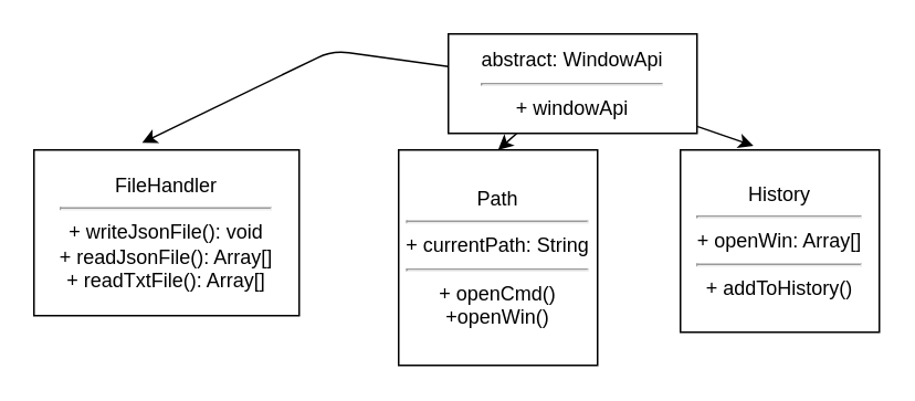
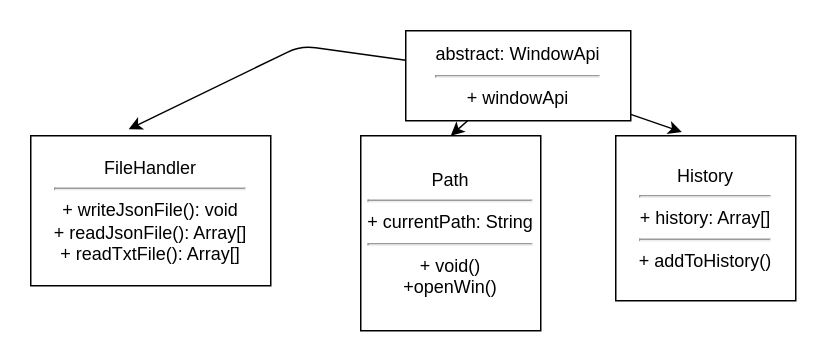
- <mxCell id="8" value="History&lt;br&gt;&lt;hr&gt;+ openWin: Array[]&lt;hr&gt;+ addToHistory()" style="rounded=0;whiteSpace=wrap;html=1;" vertex="1" parent="1"><mxGeometry x="410" y="90" width="120" height="110" as="geometry" /></mxCell>
+ <mxCell id="8" value="History&lt;br&gt;&lt;hr&gt;+ history: Array[]&lt;hr&gt;+ addToHistory()" style="rounded=0;whiteSpace=wrap;html=1;" vertex="1" parent="1"><mxGeometry x="410" y="90" width="120" height="110" as="geometry" /></mxCell>
- <mxCell id="7" value="Path&lt;br&gt;&lt;hr&gt;+ currentPath: String&lt;br&gt;&lt;hr&gt;+ openCmd()&lt;br&gt;+openWin()" style="rounded=0;whiteSpace=wrap;html=1;" vertex="1" parent="1"><mxGeometry x="240" y="90" width="120" height="130" as="geometry" /></mxCell>
+ <mxCell id="7" value="Path&lt;br&gt;&lt;hr&gt;+ currentPath: String&lt;br&gt;&lt;hr&gt;+ void()&lt;br&gt;+openWin()" style="rounded=0;whiteSpace=wrap;html=1;" vertex="1" parent="1"><mxGeometry x="240" y="90" width="120" height="130" as="geometry" /></mxCell>
